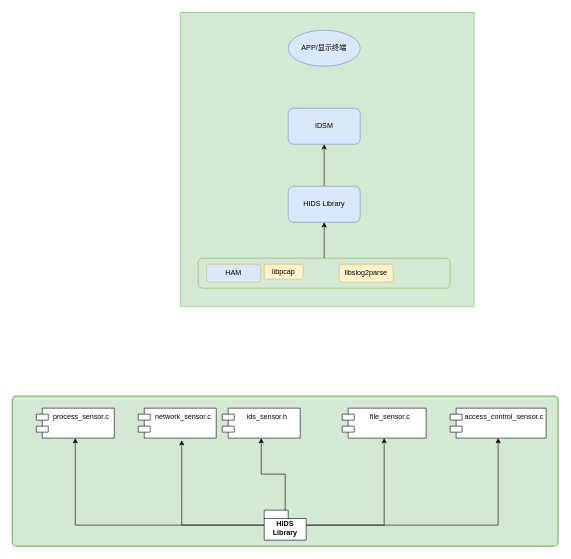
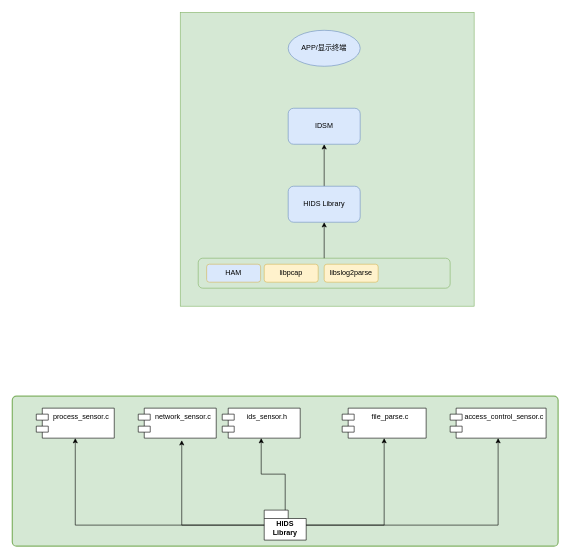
- <mxCell id="8" value="libpcap" style="rounded=1;whiteSpace=wrap;html=1;fillColor=#fff2cc;strokeColor=#d6b656;" parent="5" vertex="1"><mxGeometry x="110" y="10" width="65" height="25" as="geometry" /></mxCell>
+ <mxCell id="8" value="libpcap" style="rounded=1;whiteSpace=wrap;html=1;fillColor=#fff2cc;strokeColor=#d6b656;" parent="5" vertex="1"><mxGeometry x="110" y="10" width="90" height="30" as="geometry" /></mxCell>
- <mxCell id="9" value="libslog2parse" style="rounded=1;whiteSpace=wrap;html=1;fillColor=#fff2cc;strokeColor=#d6b656;" parent="5" vertex="1"><mxGeometry x="235" y="10" width="90" height="30" as="geometry" /></mxCell>
+ <mxCell id="9" value="libslog2parse" style="rounded=1;whiteSpace=wrap;html=1;fillColor=#fff2cc;strokeColor=#d6b656;" parent="5" vertex="1"><mxGeometry x="210" y="10" width="90" height="30" as="geometry" /></mxCell>
- <mxCell id="16" value="file_sensor.c" style="shape=module;align=left;spacingLeft=20;align=center;verticalAlign=top;whiteSpace=wrap;html=1;" parent="1" vertex="1"><mxGeometry x="570" y="680" width="140" height="50" as="geometry" /></mxCell>
+ <mxCell id="16" value="file_parse.c" style="shape=module;align=left;spacingLeft=20;align=center;verticalAlign=top;whiteSpace=wrap;html=1;" parent="1" vertex="1"><mxGeometry x="570" y="680" width="140" height="50" as="geometry" /></mxCell>
